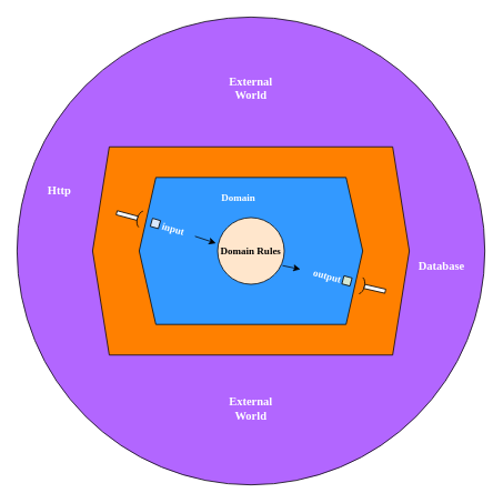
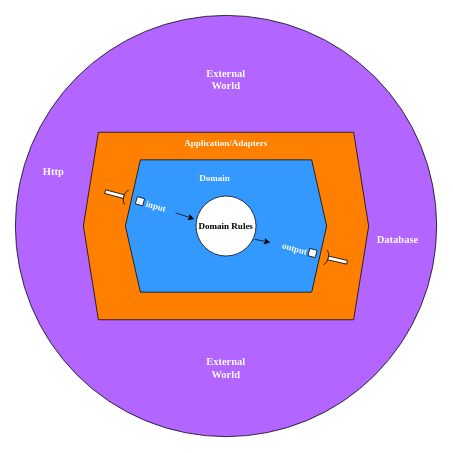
+ <mxCell id="13" value="Application/Adapters" style="text;html=1;strokeColor=none;fillColor=none;align=center;verticalAlign=middle;whiteSpace=wrap;rounded=0;fontFamily=Lucida Console;fontStyle=1;fontColor=#FFFFFF;" vertex="1" parent="1"><mxGeometry x="221.1" y="175.85" width="159.51" height="30" as="geometry" /></mxCell>
- <mxCell id="6" value="input" style="fontStyle=1;labelPosition=right;verticalLabelPosition=middle;align=left;verticalAlign=middle;spacingLeft=2;rotation=16;fontFamily=Lucida Console;fontColor=#FFFFFF;fillColor=#dae8fc;" vertex="1" parent="1"><mxGeometry x="181.15" y="262.85" width="10" height="10" as="geometry" /></mxCell>
+ <mxCell id="6" value="input" style="fontStyle=1;labelPosition=right;verticalLabelPosition=middle;align=left;verticalAlign=middle;spacingLeft=2;rotation=16;fontFamily=Lucida Console;fontColor=#FFFFFF;" vertex="1" parent="1"><mxGeometry x="181.15" y="262.85" width="10" height="10" as="geometry" /></mxCell>
- <mxCell id="11" value="Domain Rules" style="ellipse;whiteSpace=wrap;html=1;aspect=fixed;fontFamily=Lucida Console;fontStyle=1;fillColor=#ffe6cc;" vertex="1" parent="1"><mxGeometry x="260.86" y="260.85" width="80" height="80" as="geometry" /></mxCell>
+ <mxCell id="11" value="Domain Rules" style="ellipse;whiteSpace=wrap;html=1;aspect=fixed;fontFamily=Lucida Console;fontStyle=1" vertex="1" parent="1"><mxGeometry x="260.86" y="260.85" width="80" height="80" as="geometry" /></mxCell>
- <mxCell id="8" value="output" style="fontStyle=1;labelPosition=left;verticalLabelPosition=middle;align=right;verticalAlign=middle;spacingLeft=2;rotation=15;fontFamily=Lucida Console;fontColor=#FFFFFF;fillColor=#d5e8d4;" vertex="1" parent="1"><mxGeometry x="411.15" y="331.85" width="10" height="10" as="geometry" /></mxCell>
+ <mxCell id="8" value="output" style="fontStyle=1;labelPosition=left;verticalLabelPosition=middle;align=right;verticalAlign=middle;spacingLeft=2;rotation=15;fontFamily=Lucida Console;fontColor=#FFFFFF;" vertex="1" parent="1"><mxGeometry x="411.15" y="331.85" width="10" height="10" as="geometry" /></mxCell>
